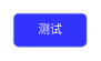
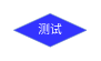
- <mxCell id="2" value="测试" style="rounded=1;whiteSpace=wrap;html=1;fillColor=#3333FF;strokeColor=#6c8ebf;fontColor=#FFFFFF;fontSize=18;fontStyle=0;fontFamily=Courier New;" parent="1" vertex="1"><mxGeometry x="20" y="20" width="110" height="50" as="geometry" /></mxCell>
+ <mxCell id="2" value="测试" style="rhombus;whiteSpace=wrap;html=1;fillColor=#3333FF;strokeColor=#6c8ebf;fontColor=#FFFFFF;fontSize=18;fontStyle=0;fontFamily=Courier New;" parent="1" vertex="1"><mxGeometry x="20" y="20" width="110" height="50" as="geometry" /></mxCell>
